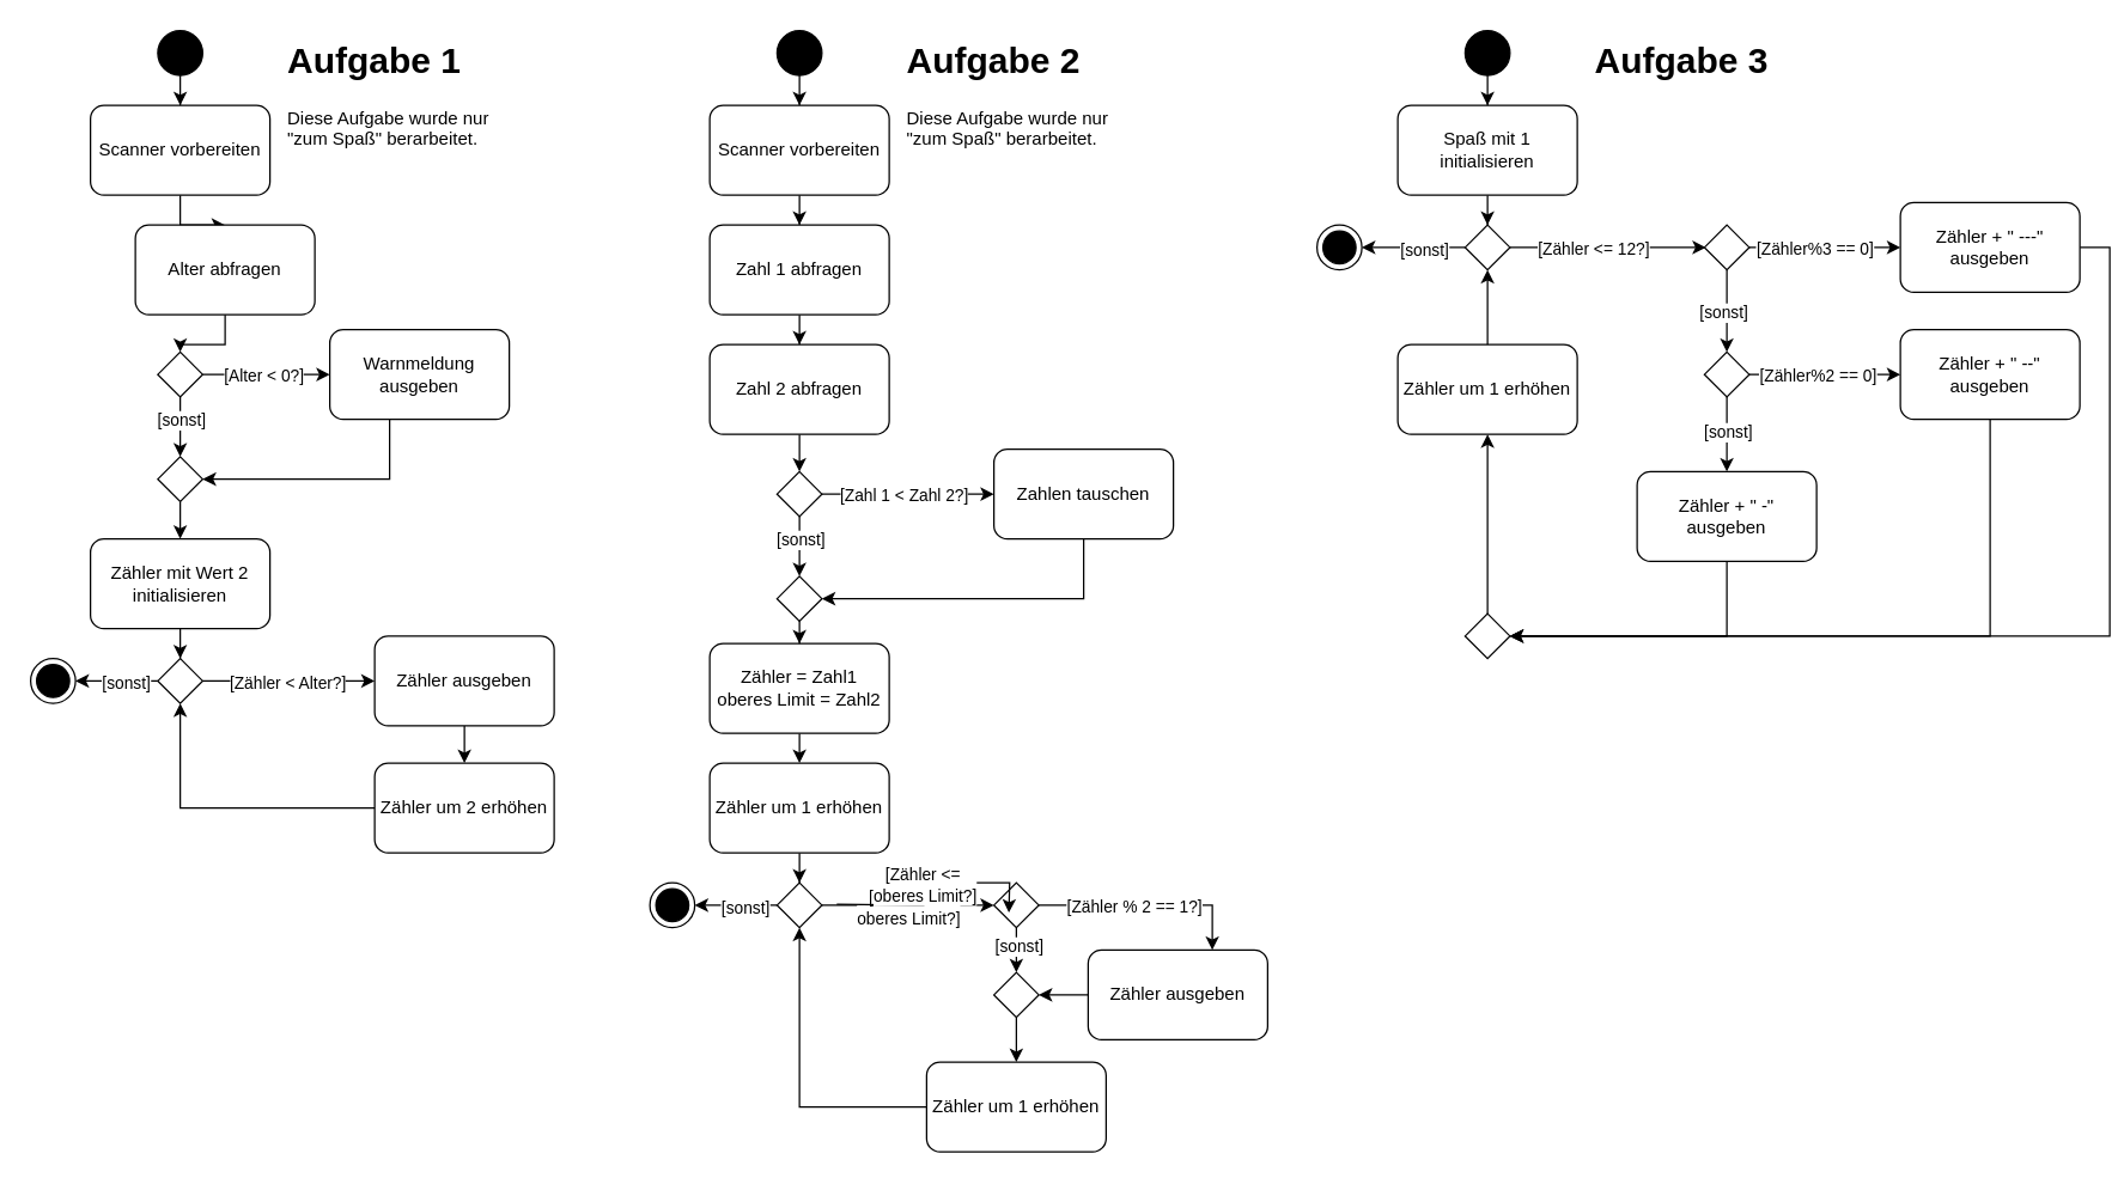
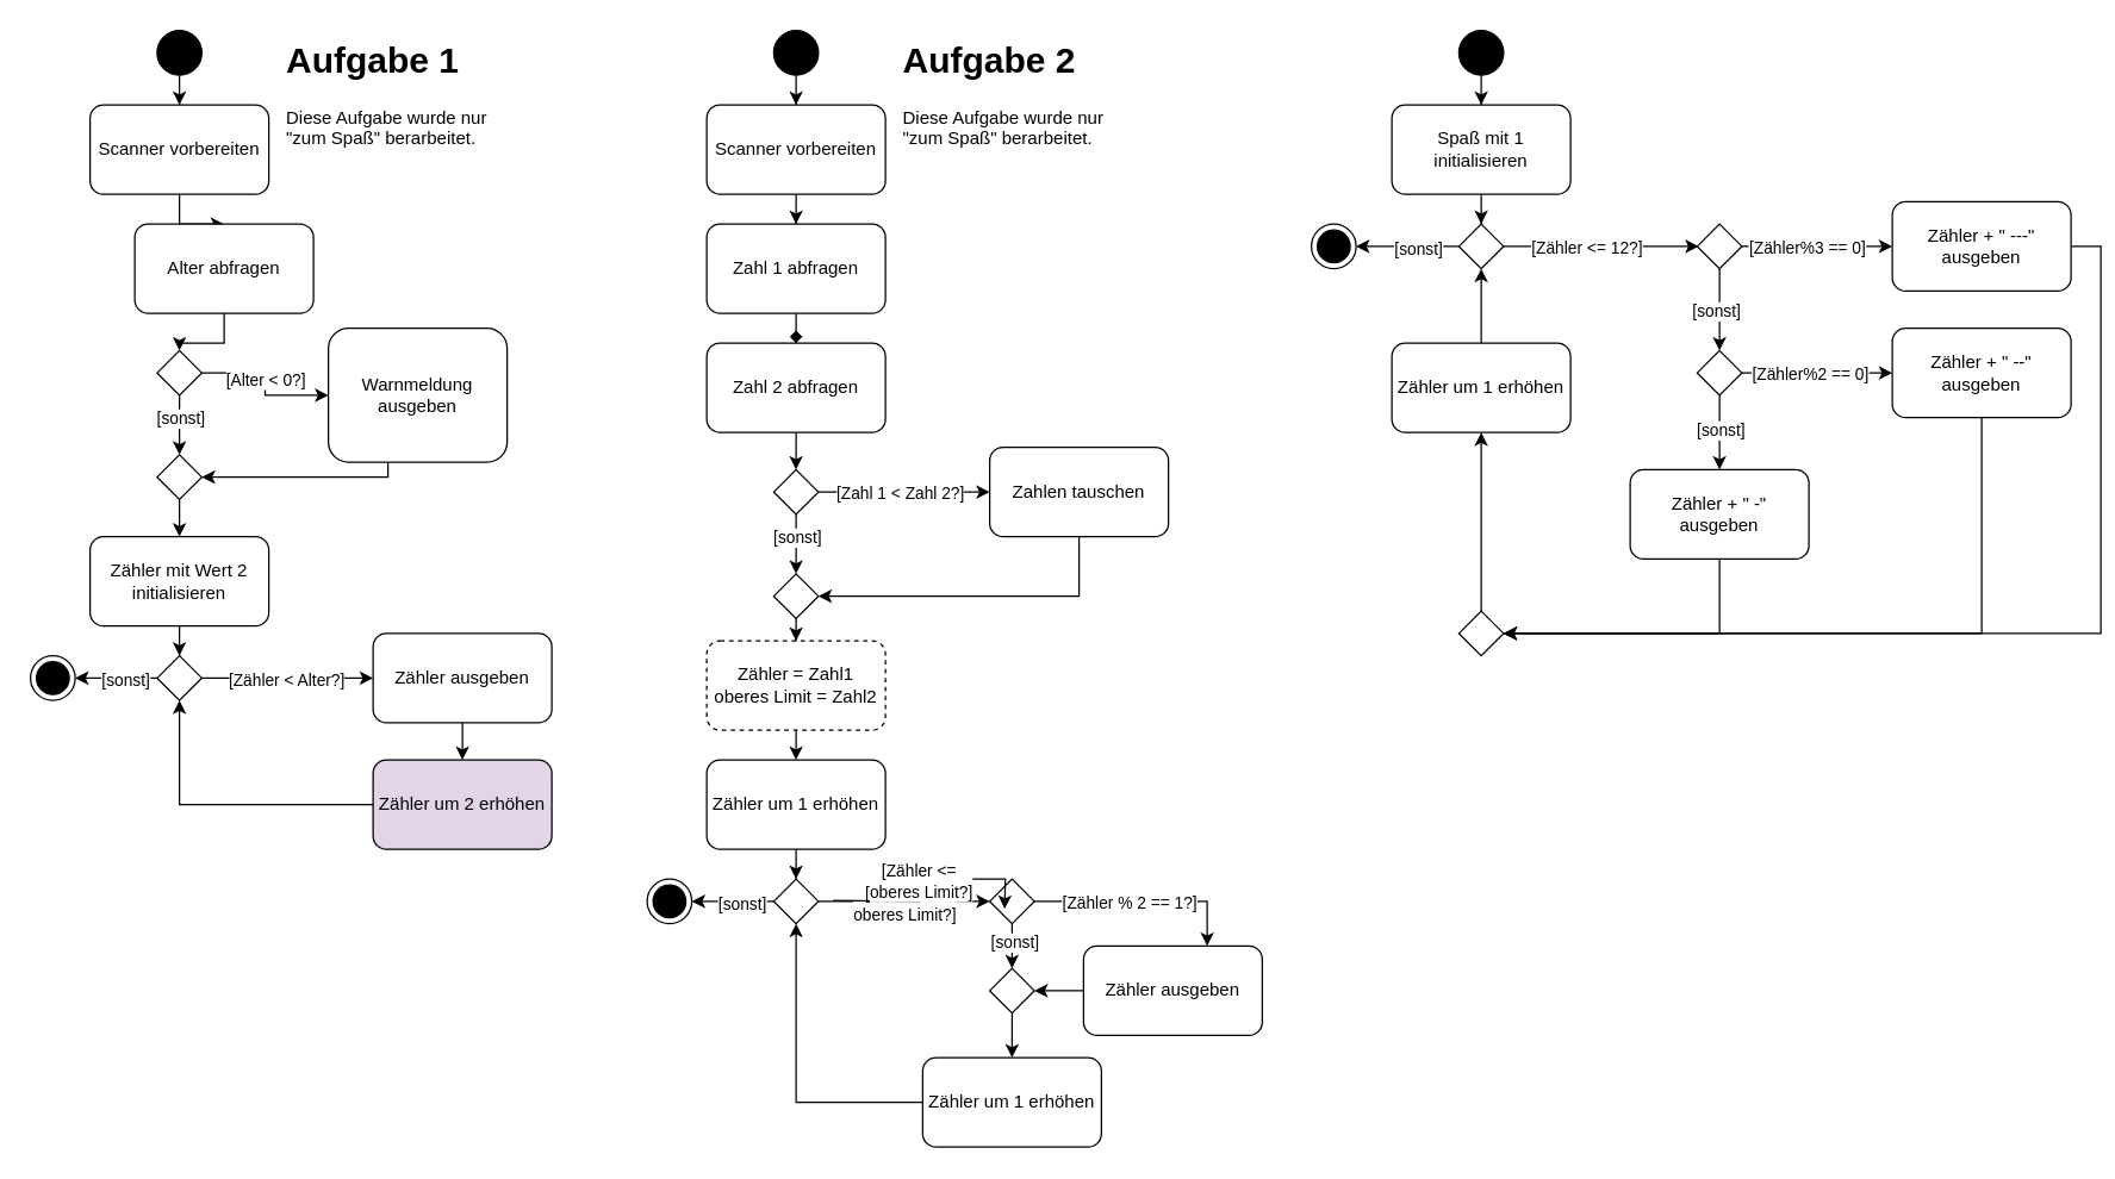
- <mxCell id="94" value="&lt;h1 style=&quot;margin-top: 0px;&quot;&gt;Aufgabe 3&lt;/h1&gt;" style="text;html=1;whiteSpace=wrap;overflow=hidden;rounded=0;" vertex="1" parent="1"><mxGeometry x="1064" y="20" width="180" height="120" as="geometry" /></mxCell>
- <mxCell id="34" value="" style="edgeStyle=orthogonalEdgeStyle;rounded=0;orthogonalLoop=1;jettySize=auto;html=1;" edge="1" parent="1" source="35" target="57"><mxGeometry relative="1" as="geometry" /></mxCell>
+ <mxCell id="34" value="" style="edgeStyle=orthogonalEdgeStyle;rounded=0;orthogonalLoop=1;jettySize=auto;html=1;endArrow=diamond;" edge="1" parent="1" source="35" target="57"><mxGeometry relative="1" as="geometry" /></mxCell>
- <mxCell id="15" value="Warnmeldung ausgeben" style="rounded=1;whiteSpace=wrap;html=1;" vertex="1" parent="1"><mxGeometry x="220" y="220" width="120" height="60" as="geometry" /></mxCell>
+ <mxCell id="15" value="Warnmeldung ausgeben" style="rounded=1;whiteSpace=wrap;html=1;" vertex="1" parent="1"><mxGeometry x="220" y="220" width="120" height="90" as="geometry" /></mxCell>
- <mxCell id="64" value="Zähler = Zahl1&lt;div&gt;oberes Limit = Zahl2&lt;/div&gt;" style="rounded=1;whiteSpace=wrap;html=1;" vertex="1" parent="1"><mxGeometry x="474" y="430" width="120" height="60" as="geometry" /></mxCell>
+ <mxCell id="64" value="Zähler = Zahl1&lt;div&gt;oberes Limit = Zahl2&lt;/div&gt;" style="rounded=1;whiteSpace=wrap;html=1;dashed=1;" vertex="1" parent="1"><mxGeometry x="474" y="430" width="120" height="60" as="geometry" /></mxCell>
- <mxCell id="28" value="Zähler um 2 erhöhen" style="whiteSpace=wrap;html=1;rounded=1;" vertex="1" parent="1"><mxGeometry x="250" y="510" width="120" height="60" as="geometry" /></mxCell>
+ <mxCell id="28" value="Zähler um 2 erhöhen" style="whiteSpace=wrap;html=1;rounded=1;fillColor=#e1d5e7;" vertex="1" parent="1"><mxGeometry x="250" y="510" width="120" height="60" as="geometry" /></mxCell>
